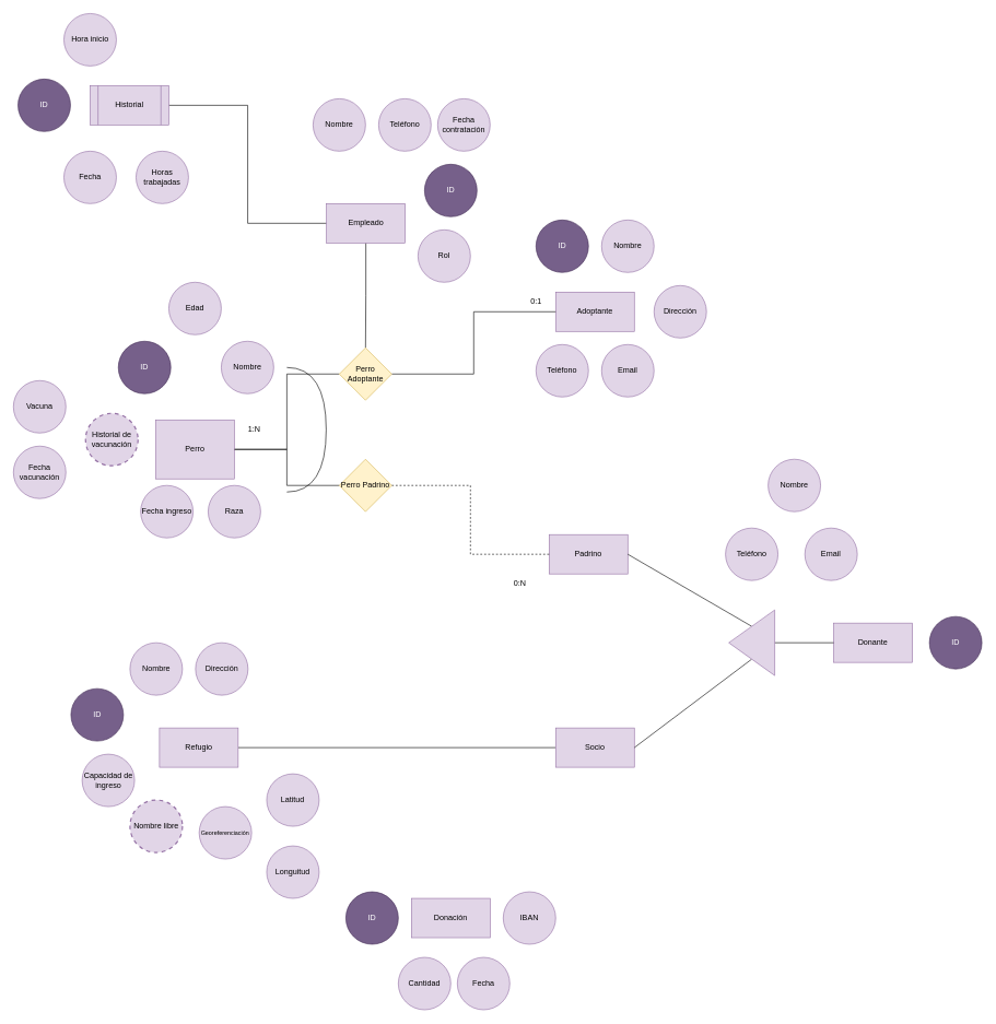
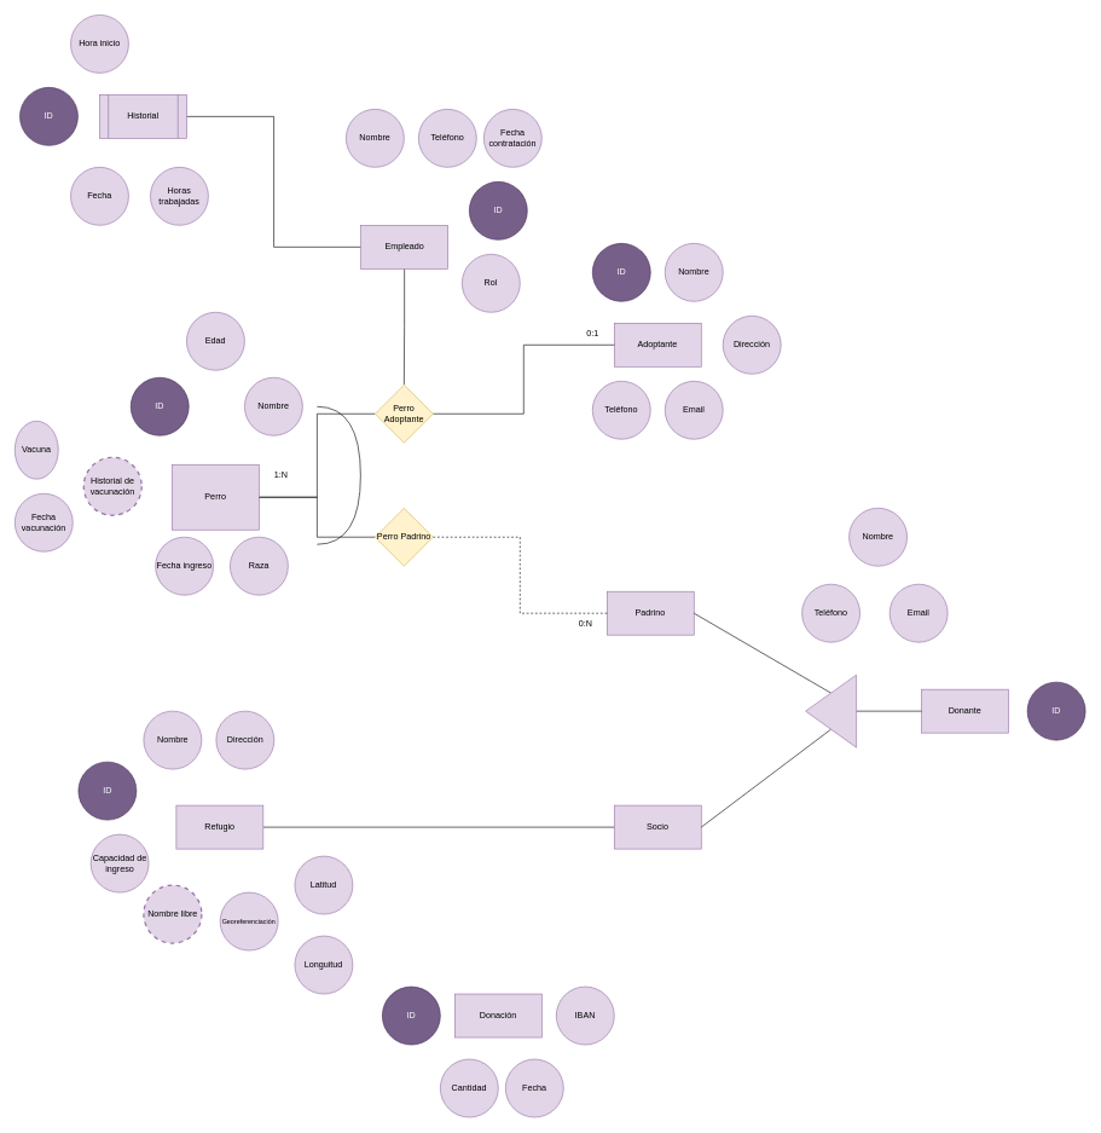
- <mxCell id="21" value="Vacuna" style="ellipse;whiteSpace=wrap;html=1;aspect=fixed;fillColor=#e1d5e7;strokeColor=#9673a6;" parent="1" vertex="1"><mxGeometry x="20" y="580" width="80" height="80" as="geometry" /></mxCell>
+ <mxCell id="21" value="Vacuna" style="ellipse;whiteSpace=wrap;html=1;aspect=fixed;fillColor=#e1d5e7;strokeColor=#9673a6;" parent="1" vertex="1"><mxGeometry x="20" y="580" width="60" height="80" as="geometry" /></mxCell>
- <mxCell id="19" value="Historial de vacunación" style="ellipse;whiteSpace=wrap;html=1;aspect=fixed;fillColor=#e1d5e7;strokeColor=#9673a6;dashed=1;strokeWidth=2;" parent="1" vertex="1"><mxGeometry x="130" y="630" width="80" height="80" as="geometry" /></mxCell>
+ <mxCell id="19" value="Historial de vacunación" style="ellipse;whiteSpace=wrap;html=1;aspect=fixed;fillColor=#e1d5e7;strokeColor=#9673a6;dashed=1;strokeWidth=2;" parent="1" vertex="1"><mxGeometry x="115" y="630" width="80" height="80" as="geometry" /></mxCell>
- <mxCell id="51" value="0:N" style="text;html=1;align=center;verticalAlign=middle;resizable=0;points=[];autosize=1;strokeColor=none;fillColor=none;" parent="1" vertex="1"><mxGeometry x="772" y="875" width="40" height="30" as="geometry" /></mxCell>
+ <mxCell id="51" value="0:N" style="text;html=1;align=center;verticalAlign=middle;resizable=0;points=[];autosize=1;strokeColor=none;fillColor=none;" parent="1" vertex="1"><mxGeometry x="787" y="845" width="40" height="30" as="geometry" /></mxCell>
